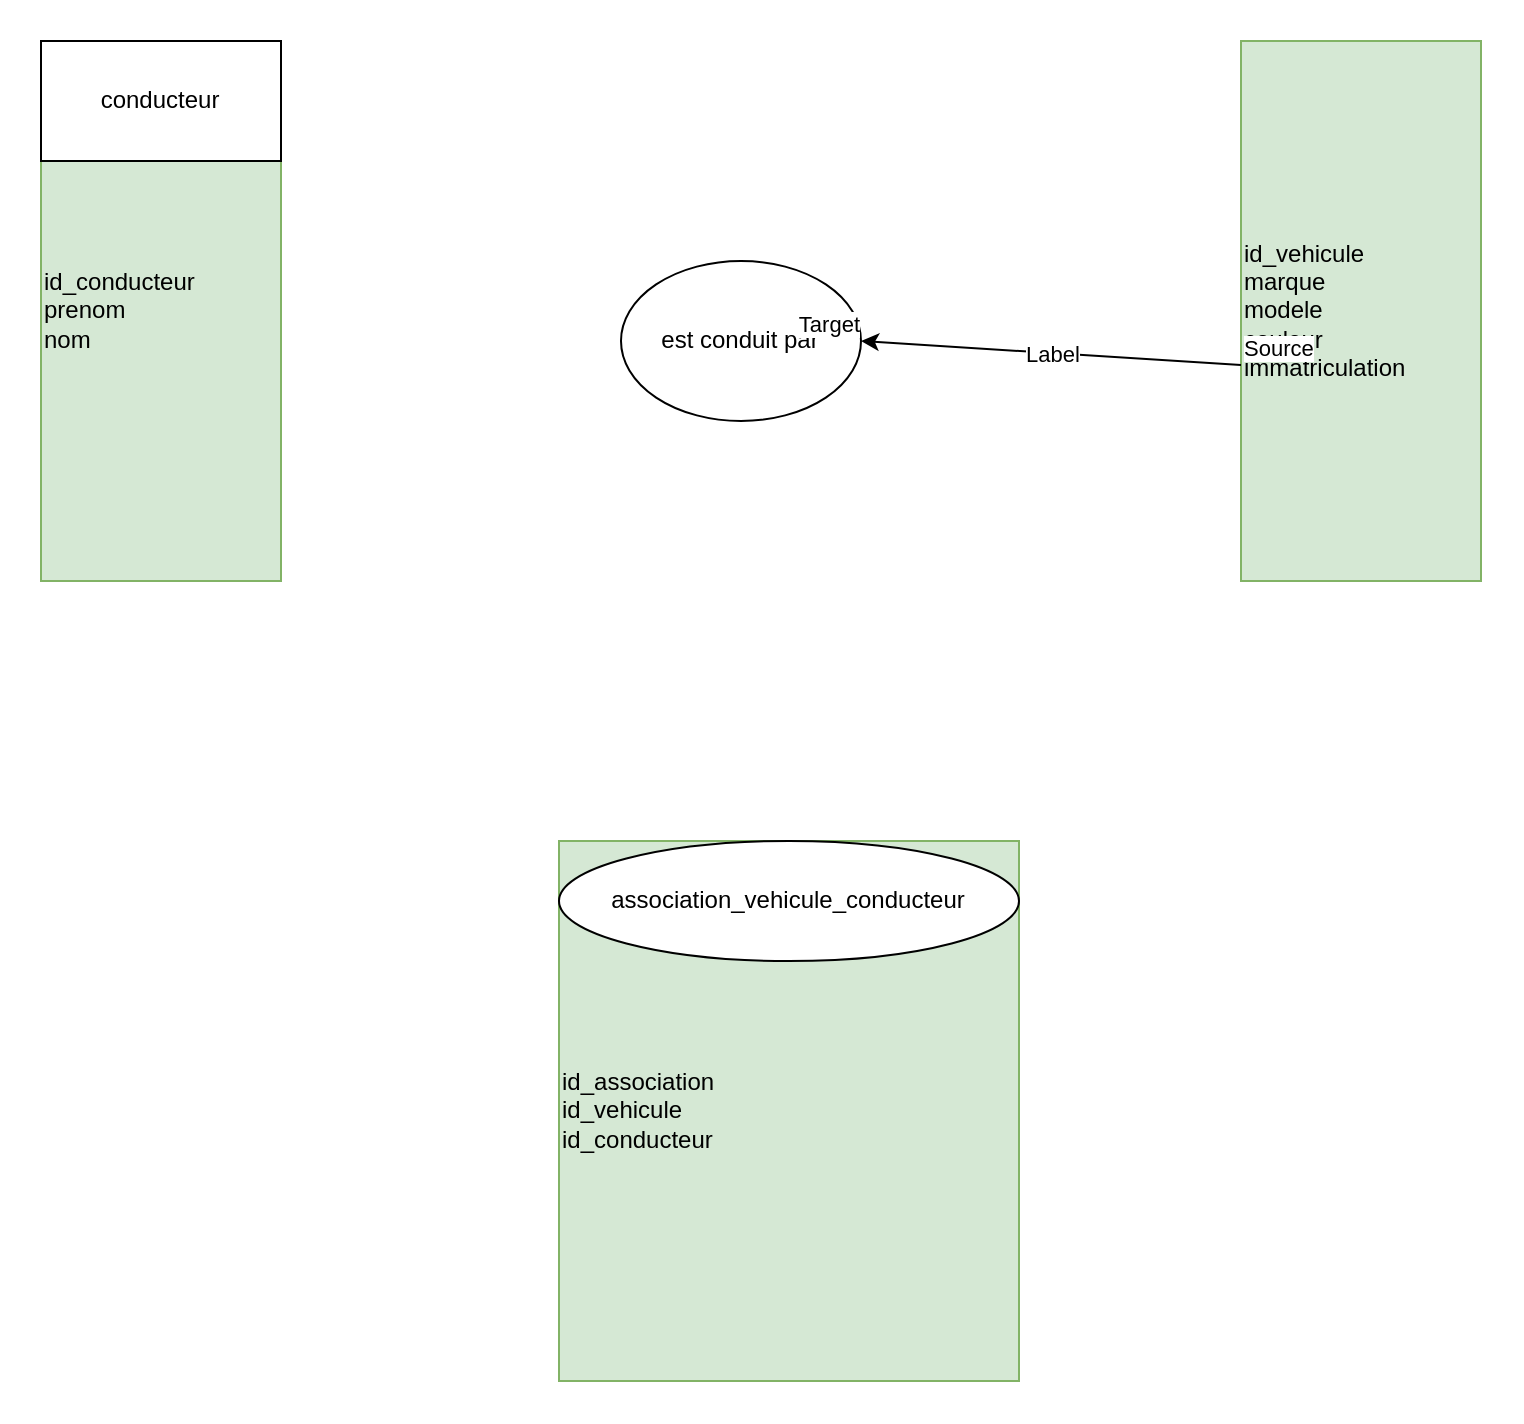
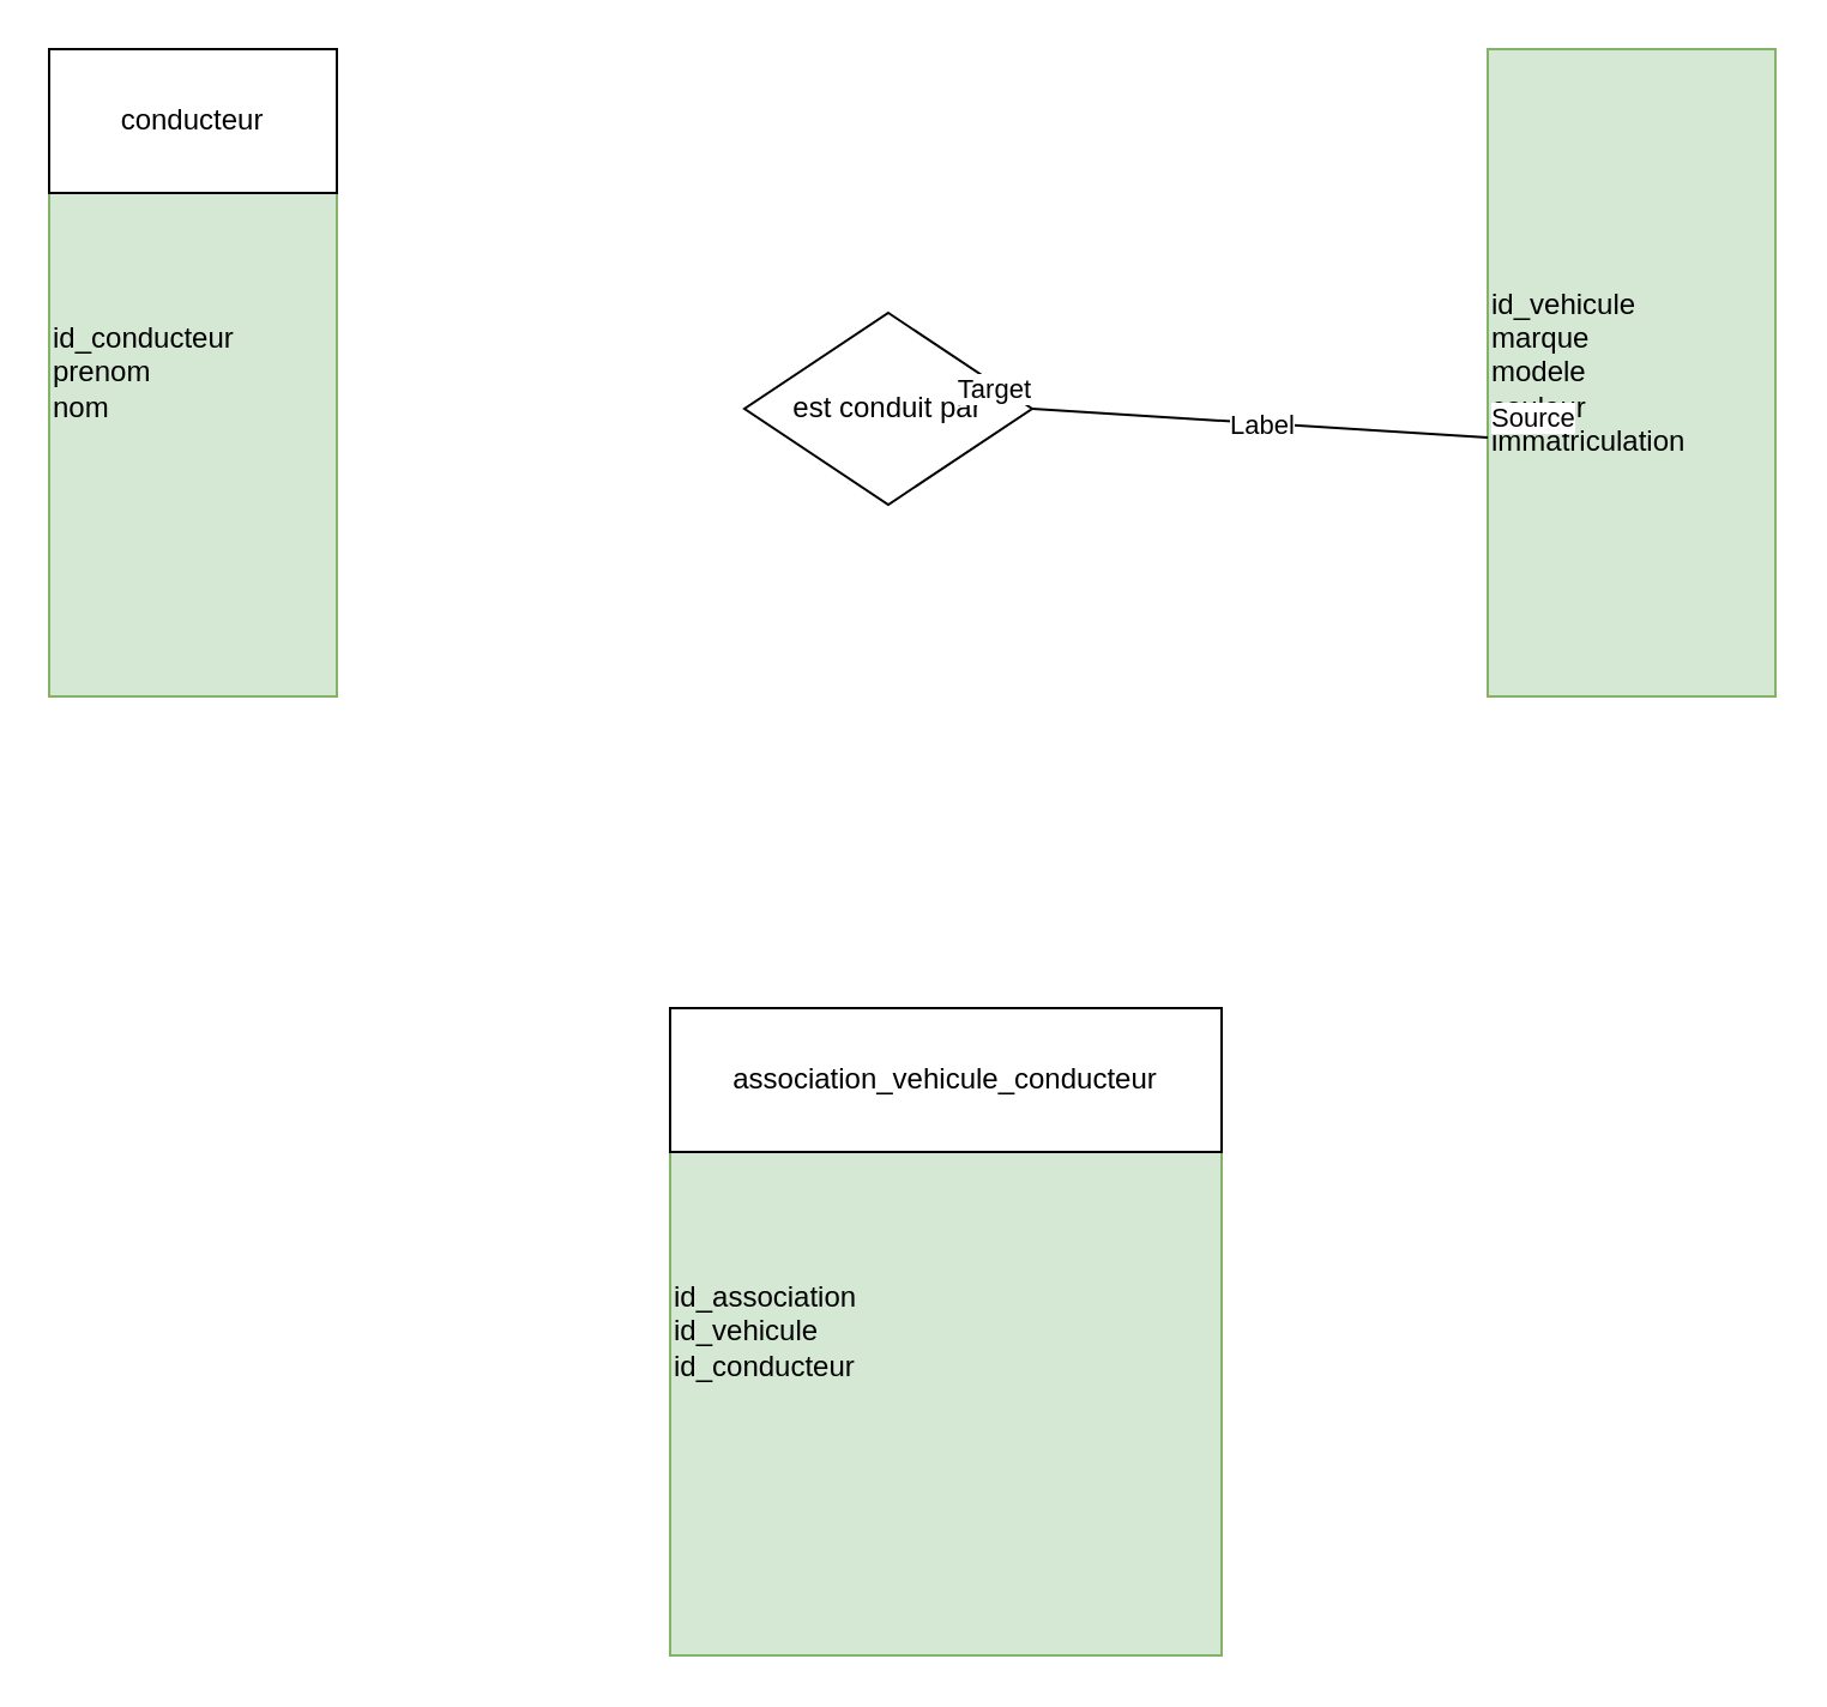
- <mxCell id="7" value="est conduit par" style="ellipse;whiteSpace=wrap;html=1;" vertex="1" parent="1"><mxGeometry x="310" y="130" width="120" height="80" as="geometry" /></mxCell>
+ <mxCell id="7" value="est conduit par" style="rhombus;whiteSpace=wrap;html=1;" vertex="1" parent="1"><mxGeometry x="310" y="130" width="120" height="80" as="geometry" /></mxCell>
- <mxCell id="8" value="" style="endArrow=classic;html=1;rounded=0;entryX=1;entryY=0.5;entryDx=0;entryDy=0;exitX=0;exitY=0.6;exitDx=0;exitDy=0;exitPerimeter=0;" edge="1" parent="1" source="4" target="7"><mxGeometry relative="1" as="geometry"><mxPoint x="310" y="380" as="sourcePoint" /><mxPoint x="470" y="380" as="targetPoint" /></mxGeometry></mxCell>
+ <mxCell id="8" value="" style="endArrow=none;html=1;rounded=0;entryX=1;entryY=0.5;entryDx=0;entryDy=0;exitX=0;exitY=0.6;exitDx=0;exitDy=0;exitPerimeter=0;" edge="1" parent="1" source="4" target="7"><mxGeometry relative="1" as="geometry"><mxPoint x="310" y="380" as="sourcePoint" /><mxPoint x="470" y="380" as="targetPoint" /></mxGeometry></mxCell>
- <mxCell id="6" value="association_vehicule_conducteur" style="ellipse;whiteSpace=wrap;html=1;" vertex="1" parent="1"><mxGeometry x="279" y="420" width="230" height="60" as="geometry" /></mxCell>
+ <mxCell id="6" value="association_vehicule_conducteur" style="whiteSpace=wrap;html=1;" vertex="1" parent="1"><mxGeometry x="279" y="420" width="230" height="60" as="geometry" /></mxCell>
